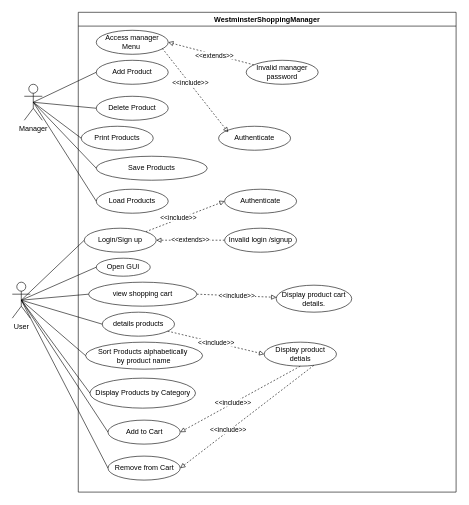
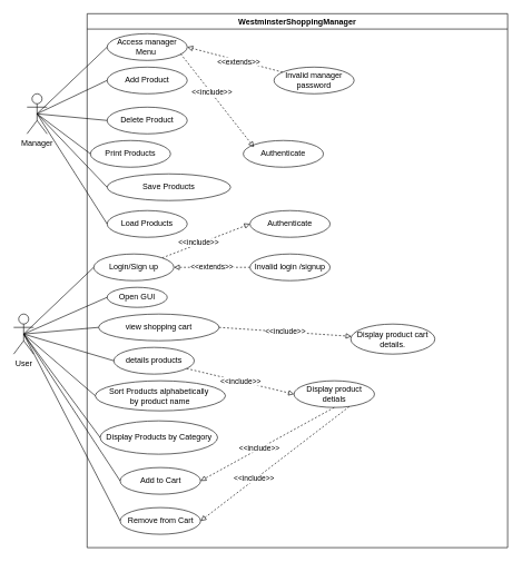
+ <mxCell id="38" style="rounded=0;orthogonalLoop=1;jettySize=auto;html=1;exitX=0.5;exitY=0.5;exitDx=0;exitDy=0;exitPerimeter=0;entryX=0;entryY=0.5;entryDx=0;entryDy=0;endArrow=none;endFill=0;" edge="1" parent="1" source="39" target="10"><mxGeometry relative="1" as="geometry" /></mxCell>
- <mxCell id="37" value="Display product cart details." style="ellipse;whiteSpace=wrap;html=1;" vertex="1" parent="4"><mxGeometry x="330" y="455" width="126" height="45" as="geometry" /></mxCell>
+ <mxCell id="37" value="Display product cart details." style="ellipse;whiteSpace=wrap;html=1;" vertex="1" parent="4"><mxGeometry x="395" y="465" width="126" height="45" as="geometry" /></mxCell>
